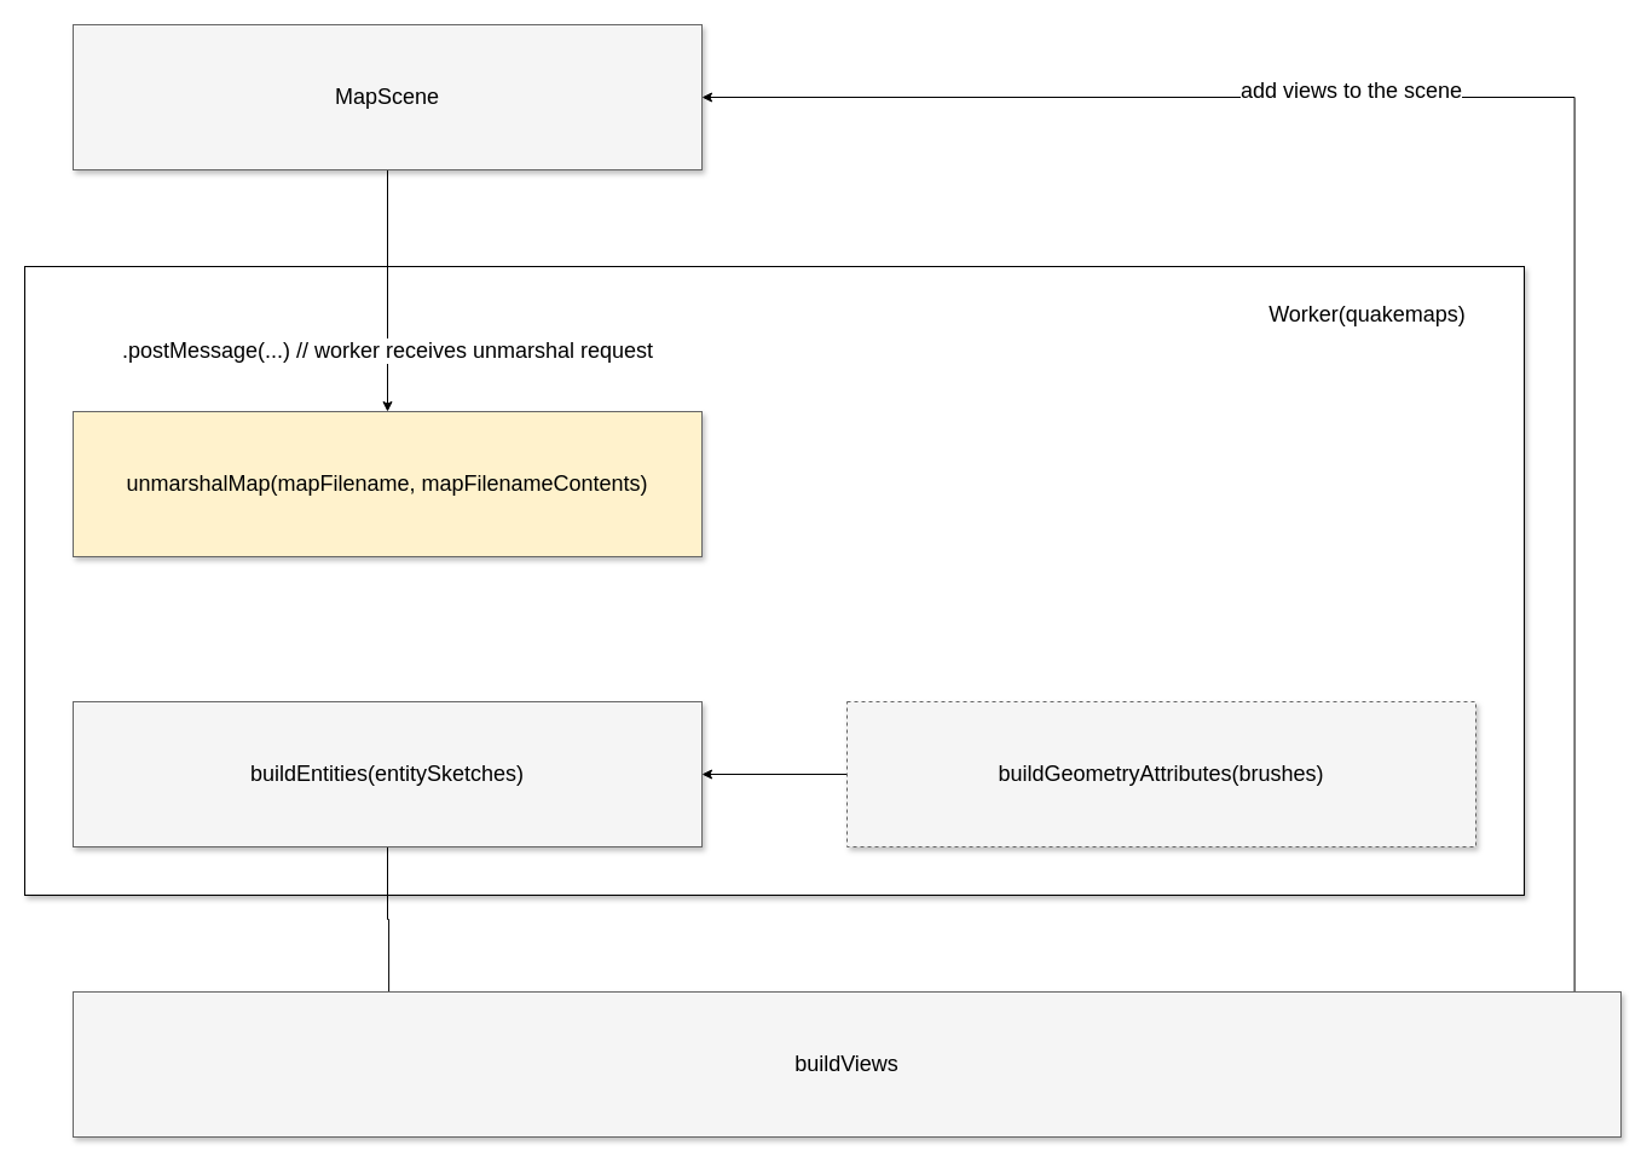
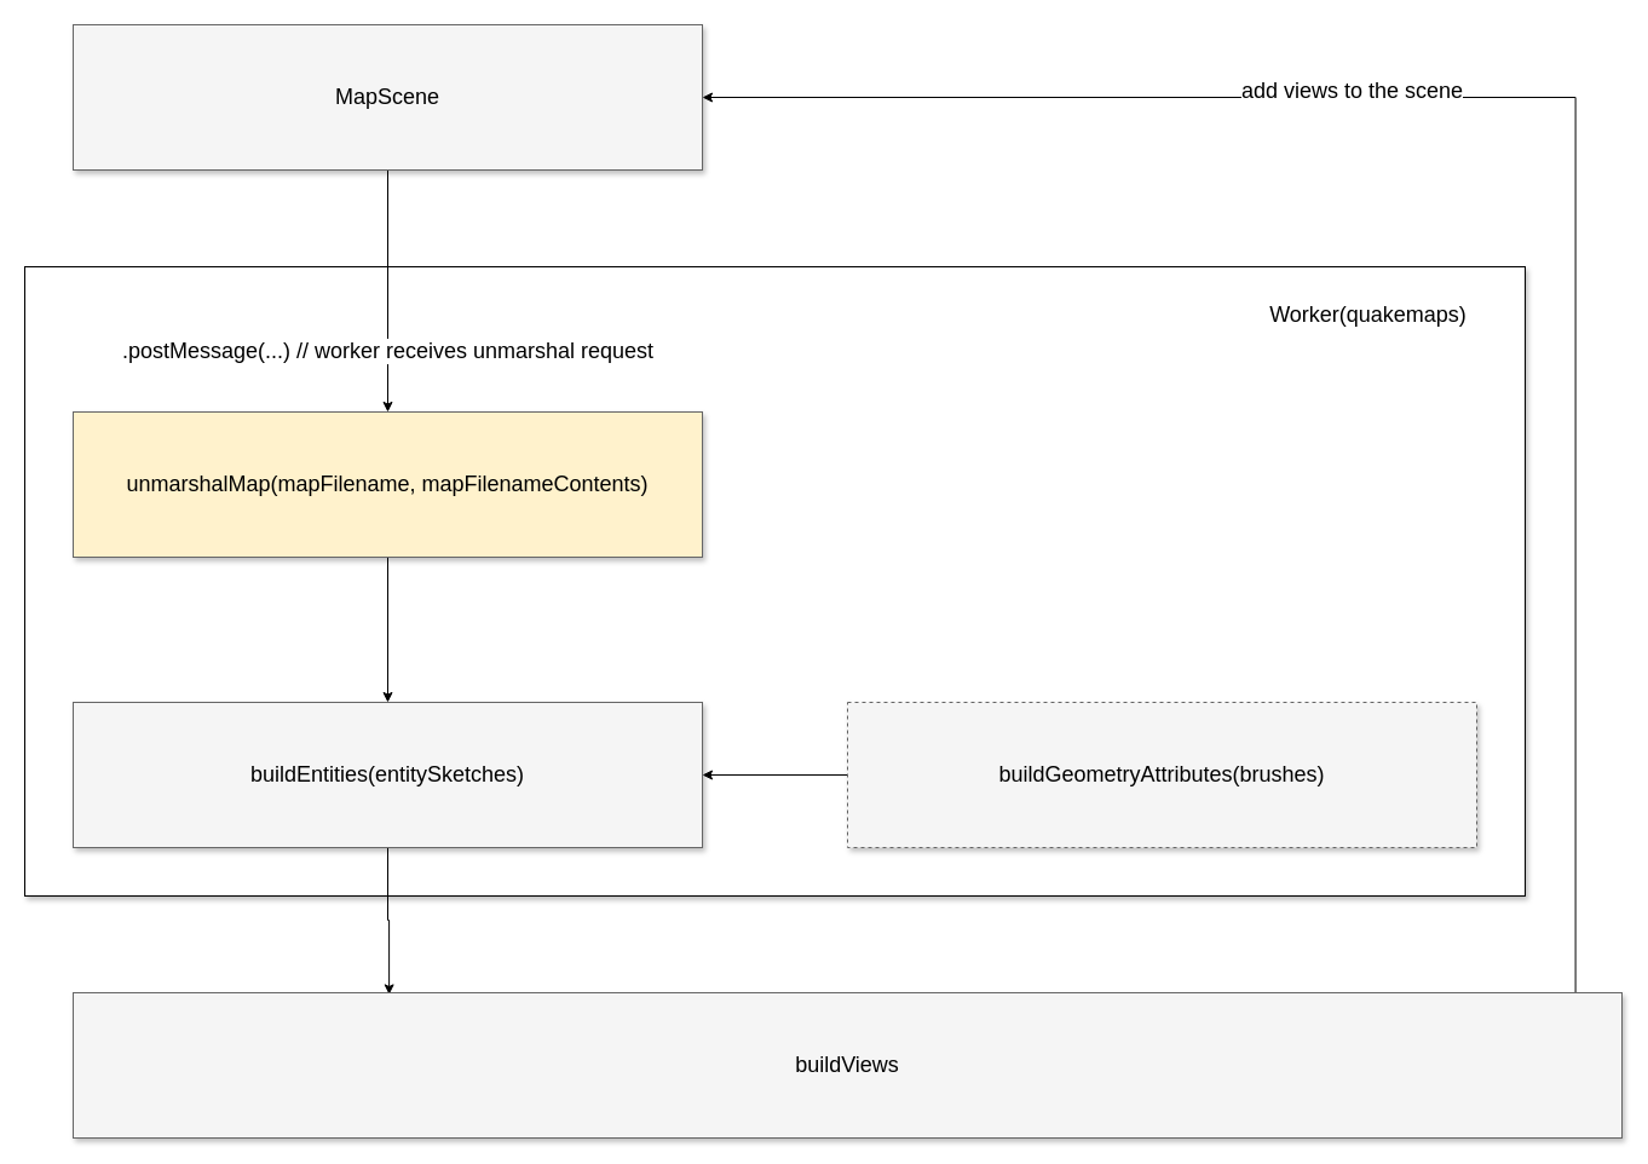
+ <mxCell id="3" style="edgeStyle=orthogonalEdgeStyle;rounded=0;orthogonalLoop=1;jettySize=auto;html=1;exitX=0.5;exitY=1;exitDx=0;exitDy=0;entryX=0.5;entryY=0;entryDx=0;entryDy=0;" edge="1" parent="1" source="4" target="6"><mxGeometry relative="1" as="geometry" /></mxCell>
- <mxCell id="5" style="edgeStyle=orthogonalEdgeStyle;rounded=0;orthogonalLoop=1;jettySize=auto;html=1;exitX=0.5;exitY=1;exitDx=0;exitDy=0;fontSize=18;entryX=0.204;entryY=0.012;entryDx=0;entryDy=0;entryPerimeter=0;endArrow=none;" edge="1" parent="1" source="6" target="14"><mxGeometry relative="1" as="geometry"><mxPoint x="320" y="736" as="targetPoint" /></mxGeometry></mxCell>
+ <mxCell id="5" style="edgeStyle=orthogonalEdgeStyle;rounded=0;orthogonalLoop=1;jettySize=auto;html=1;exitX=0.5;exitY=1;exitDx=0;exitDy=0;fontSize=18;entryX=0.204;entryY=0.012;entryDx=0;entryDy=0;entryPerimeter=0;" edge="1" parent="1" source="6" target="14"><mxGeometry relative="1" as="geometry"><mxPoint x="320" y="736" as="targetPoint" /></mxGeometry></mxCell>
